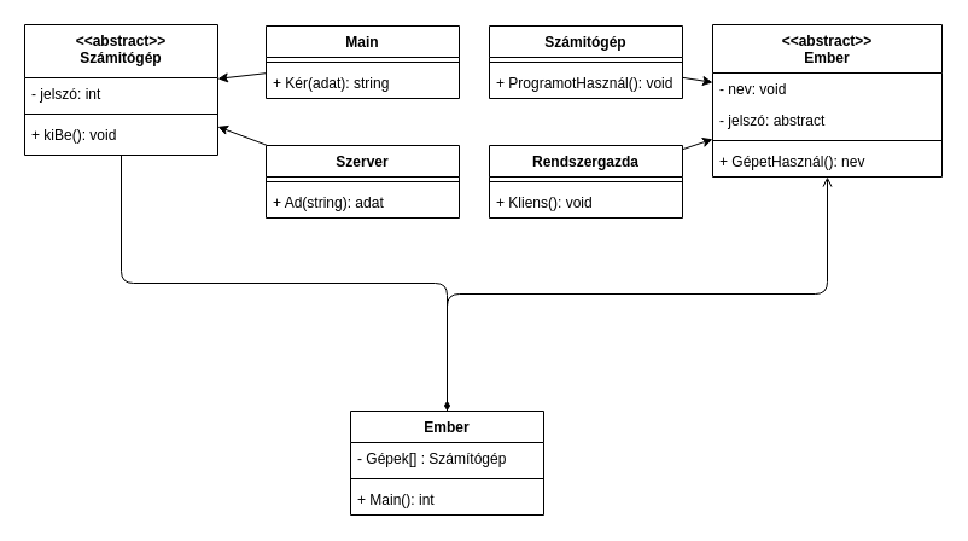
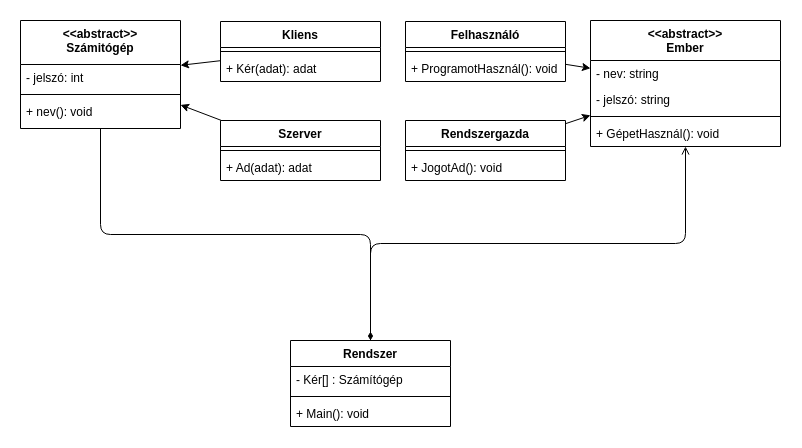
- <mxCell id="11" value="Main" style="swimlane;fontStyle=1;align=center;verticalAlign=top;childLayout=stackLayout;horizontal=1;startSize=26;horizontalStack=0;resizeParent=1;resizeParentMax=0;resizeLast=0;collapsible=1;marginBottom=0;" vertex="1" parent="1"><mxGeometry x="220" y="21" width="160" height="60" as="geometry" /></mxCell>
+ <mxCell id="11" value="Kliens" style="swimlane;fontStyle=1;align=center;verticalAlign=top;childLayout=stackLayout;horizontal=1;startSize=26;horizontalStack=0;resizeParent=1;resizeParentMax=0;resizeLast=0;collapsible=1;marginBottom=0;" vertex="1" parent="1"><mxGeometry x="220" y="21" width="160" height="60" as="geometry" /></mxCell>
- <mxCell id="22" value="Számitógép" style="swimlane;fontStyle=1;align=center;verticalAlign=top;childLayout=stackLayout;horizontal=1;startSize=26;horizontalStack=0;resizeParent=1;resizeParentMax=0;resizeLast=0;collapsible=1;marginBottom=0;" vertex="1" parent="1"><mxGeometry x="405" y="21" width="160" height="60" as="geometry" /></mxCell>
+ <mxCell id="22" value="Felhasználó" style="swimlane;fontStyle=1;align=center;verticalAlign=top;childLayout=stackLayout;horizontal=1;startSize=26;horizontalStack=0;resizeParent=1;resizeParentMax=0;resizeLast=0;collapsible=1;marginBottom=0;" vertex="1" parent="1"><mxGeometry x="405" y="21" width="160" height="60" as="geometry" /></mxCell>
- <mxCell id="13" value="+ Kér(adat): string" style="text;strokeColor=none;fillColor=none;align=left;verticalAlign=top;spacingLeft=4;spacingRight=4;overflow=hidden;rotatable=0;points=[[0,0.5],[1,0.5]];portConstraint=eastwest;" vertex="1" parent="11"><mxGeometry y="34" width="160" height="26" as="geometry" /></mxCell>
+ <mxCell id="13" value="+ Kér(adat): adat" style="text;strokeColor=none;fillColor=none;align=left;verticalAlign=top;spacingLeft=4;spacingRight=4;overflow=hidden;rotatable=0;points=[[0,0.5],[1,0.5]];portConstraint=eastwest;" vertex="1" parent="11"><mxGeometry y="34" width="160" height="26" as="geometry" /></mxCell>
- <mxCell id="15" value="- nev: void" style="text;strokeColor=none;fillColor=none;align=left;verticalAlign=top;spacingLeft=4;spacingRight=4;overflow=hidden;rotatable=0;points=[[0,0.5],[1,0.5]];portConstraint=eastwest;" vertex="1" parent="14"><mxGeometry y="40" width="190" height="26" as="geometry" /></mxCell>
+ <mxCell id="15" value="- nev: string" style="text;strokeColor=none;fillColor=none;align=left;verticalAlign=top;spacingLeft=4;spacingRight=4;overflow=hidden;rotatable=0;points=[[0,0.5],[1,0.5]];portConstraint=eastwest;" vertex="1" parent="14"><mxGeometry y="40" width="190" height="26" as="geometry" /></mxCell>
- <mxCell id="16" value="- jelszó: abstract" style="text;strokeColor=none;fillColor=none;align=left;verticalAlign=top;spacingLeft=4;spacingRight=4;overflow=hidden;rotatable=0;points=[[0,0.5],[1,0.5]];portConstraint=eastwest;" vertex="1" parent="14"><mxGeometry y="66" width="190" height="26" as="geometry" /></mxCell>
+ <mxCell id="16" value="- jelszó: string" style="text;strokeColor=none;fillColor=none;align=left;verticalAlign=top;spacingLeft=4;spacingRight=4;overflow=hidden;rotatable=0;points=[[0,0.5],[1,0.5]];portConstraint=eastwest;" vertex="1" parent="14"><mxGeometry y="66" width="190" height="26" as="geometry" /></mxCell>
- <mxCell id="7" value="+ kiBe(): void" style="text;strokeColor=none;fillColor=none;align=left;verticalAlign=top;spacingLeft=4;spacingRight=4;overflow=hidden;rotatable=0;points=[[0,0.5],[1,0.5]];portConstraint=eastwest;" vertex="1" parent="4"><mxGeometry y="78" width="160" height="30" as="geometry" /></mxCell>
+ <mxCell id="7" value="+ nev(): void" style="text;strokeColor=none;fillColor=none;align=left;verticalAlign=top;spacingLeft=4;spacingRight=4;overflow=hidden;rotatable=0;points=[[0,0.5],[1,0.5]];portConstraint=eastwest;" vertex="1" parent="4"><mxGeometry y="78" width="160" height="30" as="geometry" /></mxCell>
- <mxCell id="18" value="+ GépetHasznál(): nev" style="text;strokeColor=none;fillColor=none;align=left;verticalAlign=top;spacingLeft=4;spacingRight=4;overflow=hidden;rotatable=0;points=[[0,0.5],[1,0.5]];portConstraint=eastwest;" vertex="1" parent="14"><mxGeometry y="100" width="190" height="26" as="geometry" /></mxCell>
+ <mxCell id="18" value="+ GépetHasznál(): void" style="text;strokeColor=none;fillColor=none;align=left;verticalAlign=top;spacingLeft=4;spacingRight=4;overflow=hidden;rotatable=0;points=[[0,0.5],[1,0.5]];portConstraint=eastwest;" vertex="1" parent="14"><mxGeometry y="100" width="190" height="26" as="geometry" /></mxCell>
- <mxCell id="10" value="+ Ad(string): adat" style="text;strokeColor=none;fillColor=none;align=left;verticalAlign=top;spacingLeft=4;spacingRight=4;overflow=hidden;rotatable=0;points=[[0,0.5],[1,0.5]];portConstraint=eastwest;" vertex="1" parent="8"><mxGeometry y="34" width="160" height="26" as="geometry" /></mxCell>
+ <mxCell id="10" value="+ Ad(adat): adat" style="text;strokeColor=none;fillColor=none;align=left;verticalAlign=top;spacingLeft=4;spacingRight=4;overflow=hidden;rotatable=0;points=[[0,0.5],[1,0.5]];portConstraint=eastwest;" vertex="1" parent="8"><mxGeometry y="34" width="160" height="26" as="geometry" /></mxCell>
- <mxCell id="21" value="+ Kliens(): void" style="text;strokeColor=none;fillColor=none;align=left;verticalAlign=top;spacingLeft=4;spacingRight=4;overflow=hidden;rotatable=0;points=[[0,0.5],[1,0.5]];portConstraint=eastwest;" vertex="1" parent="19"><mxGeometry y="34" width="160" height="26" as="geometry" /></mxCell>
+ <mxCell id="21" value="+ JogotAd(): void" style="text;strokeColor=none;fillColor=none;align=left;verticalAlign=top;spacingLeft=4;spacingRight=4;overflow=hidden;rotatable=0;points=[[0,0.5],[1,0.5]];portConstraint=eastwest;" vertex="1" parent="19"><mxGeometry y="34" width="160" height="26" as="geometry" /></mxCell>
- <mxCell id="27" value="Ember" style="swimlane;fontStyle=1;align=center;verticalAlign=top;childLayout=stackLayout;horizontal=1;startSize=26;horizontalStack=0;resizeParent=1;resizeParentMax=0;resizeLast=0;collapsible=1;marginBottom=0;" vertex="1" parent="1"><mxGeometry x="290" y="340" width="160" height="86" as="geometry" /></mxCell>
+ <mxCell id="27" value="Rendszer" style="swimlane;fontStyle=1;align=center;verticalAlign=top;childLayout=stackLayout;horizontal=1;startSize=26;horizontalStack=0;resizeParent=1;resizeParentMax=0;resizeLast=0;collapsible=1;marginBottom=0;" vertex="1" parent="1"><mxGeometry x="290" y="340" width="160" height="86" as="geometry" /></mxCell>
- <mxCell id="28" value="- Gépek[] : Számítógép" style="text;strokeColor=none;fillColor=none;align=left;verticalAlign=top;spacingLeft=4;spacingRight=4;overflow=hidden;rotatable=0;points=[[0,0.5],[1,0.5]];portConstraint=eastwest;" vertex="1" parent="27"><mxGeometry y="26" width="160" height="26" as="geometry" /></mxCell>
+ <mxCell id="28" value="- Kér[] : Számítógép" style="text;strokeColor=none;fillColor=none;align=left;verticalAlign=top;spacingLeft=4;spacingRight=4;overflow=hidden;rotatable=0;points=[[0,0.5],[1,0.5]];portConstraint=eastwest;" vertex="1" parent="27"><mxGeometry y="26" width="160" height="26" as="geometry" /></mxCell>
- <mxCell id="30" value="+ Main(): int" style="text;strokeColor=none;fillColor=none;align=left;verticalAlign=top;spacingLeft=4;spacingRight=4;overflow=hidden;rotatable=0;points=[[0,0.5],[1,0.5]];portConstraint=eastwest;" vertex="1" parent="27"><mxGeometry y="60" width="160" height="26" as="geometry" /></mxCell>
+ <mxCell id="30" value="+ Main(): void" style="text;strokeColor=none;fillColor=none;align=left;verticalAlign=top;spacingLeft=4;spacingRight=4;overflow=hidden;rotatable=0;points=[[0,0.5],[1,0.5]];portConstraint=eastwest;" vertex="1" parent="27"><mxGeometry y="60" width="160" height="26" as="geometry" /></mxCell>
